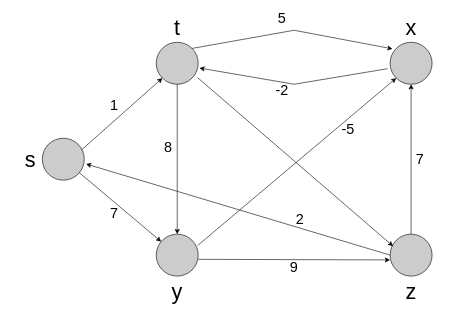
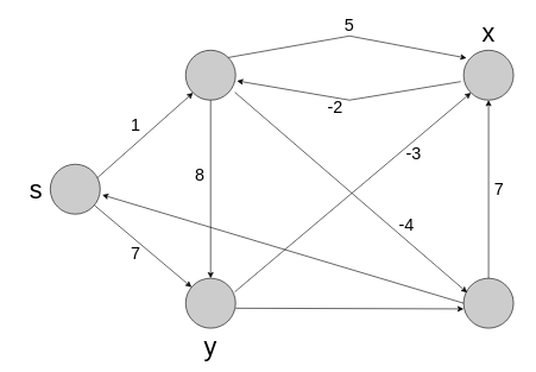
- <mxCell id="22" value="&lt;font style=&quot;font-size: 24px;&quot;&gt;5&lt;/font&gt;" style="text;html=1;strokeColor=none;fillColor=none;align=center;verticalAlign=middle;whiteSpace=wrap;rounded=0;" vertex="1" parent="1"><mxGeometry x="440" y="15" width="60" height="30" as="geometry" /></mxCell>
+ <mxCell id="22" value="&lt;font style=&quot;font-size: 24px;&quot;&gt;5&lt;/font&gt;" style="text;html=1;strokeColor=none;fillColor=none;align=center;verticalAlign=middle;whiteSpace=wrap;rounded=0;" vertex="1" parent="1"><mxGeometry x="460" y="20" width="60" height="30" as="geometry" /></mxCell>
- <mxCell id="17" value="&lt;font style=&quot;font-size: 36px;&quot;&gt;t&lt;/font&gt;" style="text;html=1;strokeColor=none;fillColor=none;align=center;verticalAlign=middle;whiteSpace=wrap;rounded=0;" vertex="1" parent="1"><mxGeometry x="265" y="30" width="60" height="30" as="geometry" /></mxCell>
- <mxCell id="25" value="&lt;font style=&quot;font-size: 24px;&quot;&gt;-5&lt;/font&gt;" style="text;html=1;strokeColor=none;fillColor=none;align=center;verticalAlign=middle;whiteSpace=wrap;rounded=0;" vertex="1" parent="1"><mxGeometry x="550" y="200" width="60" height="30" as="geometry" /></mxCell>
+ <mxCell id="25" value="&lt;font style=&quot;font-size: 24px;&quot;&gt;-3&lt;/font&gt;" style="text;html=1;strokeColor=none;fillColor=none;align=center;verticalAlign=middle;whiteSpace=wrap;rounded=0;" vertex="1" parent="1"><mxGeometry x="550" y="200" width="60" height="30" as="geometry" /></mxCell>
+ <mxCell id="30" value="&lt;font style=&quot;font-size: 24px;&quot;&gt;-4&lt;/font&gt;" style="text;html=1;strokeColor=none;fillColor=none;align=center;verticalAlign=middle;whiteSpace=wrap;rounded=0;" vertex="1" parent="1"><mxGeometry x="540" y="300" width="60" height="30" as="geometry" /></mxCell>
- <mxCell id="26" value="&lt;font style=&quot;font-size: 24px;&quot;&gt;2&lt;/font&gt;" style="text;html=1;strokeColor=none;fillColor=none;align=center;verticalAlign=middle;whiteSpace=wrap;rounded=0;" vertex="1" parent="1"><mxGeometry x="470" y="350" width="60" height="30" as="geometry" /></mxCell>
- <mxCell id="27" value="&lt;font style=&quot;font-size: 24px;&quot;&gt;9&lt;/font&gt;" style="text;html=1;strokeColor=none;fillColor=none;align=center;verticalAlign=middle;whiteSpace=wrap;rounded=0;" vertex="1" parent="1"><mxGeometry x="460" y="430" width="60" height="30" as="geometry" /></mxCell>
- <mxCell id="21" value="&lt;font style=&quot;font-size: 36px;&quot;&gt;z&lt;/font&gt;" style="text;html=1;strokeColor=none;fillColor=none;align=center;verticalAlign=middle;whiteSpace=wrap;rounded=0;" vertex="1" parent="1"><mxGeometry x="655" y="470" width="60" height="30" as="geometry" /></mxCell>
